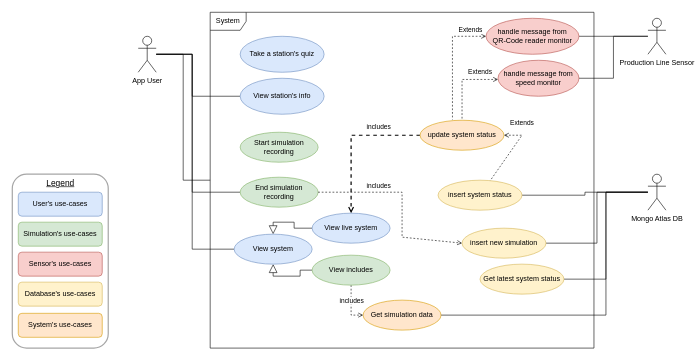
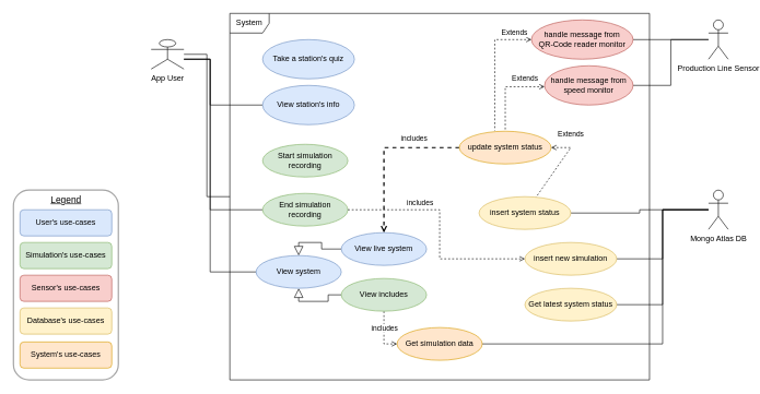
- <mxCell id="7" value="App User" style="shape=umlActor;verticalLabelPosition=bottom;verticalAlign=top;html=1;" parent="1" vertex="1"><mxGeometry x="230" y="60" width="30" height="60" as="geometry" /></mxCell>
+ <mxCell id="7" value="App User" style="shape=umlActor;verticalLabelPosition=bottom;verticalAlign=top;html=1;" parent="1" vertex="1"><mxGeometry x="230" y="60" width="50" height="45" as="geometry" /></mxCell>
- <mxCell id="27" value="insert new simulation" style="ellipse;whiteSpace=wrap;html=1;fillColor=#fff2cc;strokeColor=#d6b656;" parent="1" vertex="1"><mxGeometry x="770" y="380" width="140" height="50" as="geometry" /></mxCell>
+ <mxCell id="27" value="insert new simulation" style="ellipse;whiteSpace=wrap;html=1;fillColor=#fff2cc;strokeColor=#d6b656;" parent="1" vertex="1"><mxGeometry x="800" y="370" width="140" height="50" as="geometry" /></mxCell>
